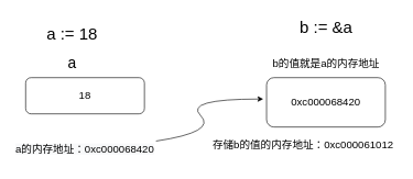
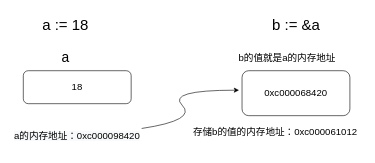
- <mxCell id="3" value="a := 18" style="text;html=1;align=center;verticalAlign=middle;resizable=0;points=[];autosize=1;strokeColor=none;fillColor=none;fontSize=25;" vertex="1" parent="1"><mxGeometry x="63" y="30" width="90" height="40" as="geometry" /></mxCell>
+ <mxCell id="3" value="a := 18" style="text;html=1;align=center;verticalAlign=middle;resizable=0;points=[];autosize=1;strokeColor=none;fillColor=none;fontSize=25;" vertex="1" parent="1"><mxGeometry x="63" y="20" width="90" height="40" as="geometry" /></mxCell>
- <mxCell id="5" value="b的值就是a的内存地址" style="text;html=1;align=center;verticalAlign=middle;resizable=0;points=[];autosize=1;strokeColor=none;fillColor=none;fontSize=16;" vertex="1" parent="1"><mxGeometry x="403" y="85" width="180" height="20" as="geometry" /></mxCell>
+ <mxCell id="5" value="b的值就是a的内存地址" style="text;html=1;align=center;verticalAlign=middle;resizable=0;points=[];autosize=1;strokeColor=none;fillColor=none;fontSize=16;" vertex="1" parent="1"><mxGeometry x="388" y="85" width="180" height="20" as="geometry" /></mxCell>
- <mxCell id="7" value="&lt;span style=&quot;color: rgb(0 , 0 , 0) ; font-family: &amp;#34;helvetica&amp;#34; ; font-size: 16px ; font-style: normal ; font-weight: 400 ; letter-spacing: normal ; text-align: center ; text-indent: 0px ; text-transform: none ; word-spacing: 0px ; background-color: rgb(248 , 249 , 250) ; display: inline ; float: none&quot;&gt;a的内存地址：0xc000068420&lt;/span&gt;" style="text;whiteSpace=wrap;html=1;fontSize=16;" vertex="1" parent="1"><mxGeometry x="20.5" y="210" width="215" height="40" as="geometry" /></mxCell>
+ <mxCell id="7" value="&lt;span style=&quot;color: rgb(0 , 0 , 0) ; font-family: &amp;#34;helvetica&amp;#34; ; font-size: 16px ; font-style: normal ; font-weight: 400 ; letter-spacing: normal ; text-align: center ; text-indent: 0px ; text-transform: none ; word-spacing: 0px ; background-color: rgb(248 , 249 , 250) ; display: inline ; float: none&quot;&gt;a的内存地址：0xc000098420&lt;/span&gt;" style="text;whiteSpace=wrap;html=1;fontSize=16;" vertex="1" parent="1"><mxGeometry x="20.5" y="210" width="215" height="40" as="geometry" /></mxCell>
